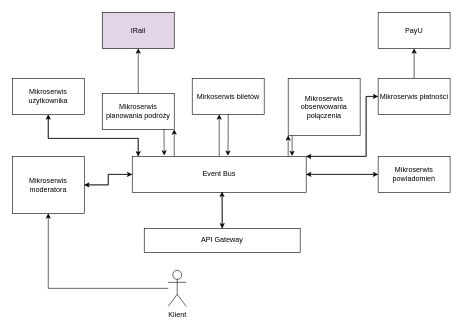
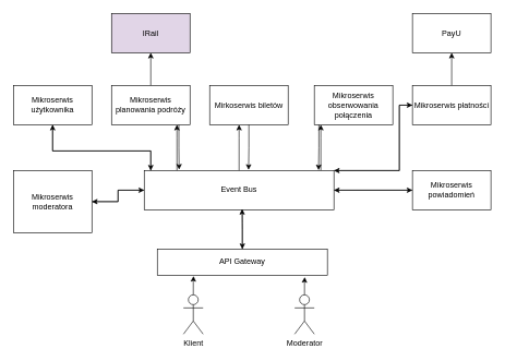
- <mxCell id="16" value="Mikroserwis obserwowania połączenia" style="rounded=0;whiteSpace=wrap;html=1;" vertex="1" parent="1"><mxGeometry x="480" y="130" width="120" height="95" as="geometry" /></mxCell>
+ <mxCell id="16" value="Mikroserwis obserwowania połączenia" style="rounded=0;whiteSpace=wrap;html=1;" vertex="1" parent="1"><mxGeometry x="480" y="130" width="120" height="60" as="geometry" /></mxCell>
- <mxCell id="14" value="Mikroserwis planowania podróży" style="rounded=0;whiteSpace=wrap;html=1;" vertex="1" parent="1"><mxGeometry x="170" y="155" width="120" height="60" as="geometry" /></mxCell>
+ <mxCell id="14" value="Mikroserwis planowania podróży" style="rounded=0;whiteSpace=wrap;html=1;" vertex="1" parent="1"><mxGeometry x="170" y="130" width="120" height="60" as="geometry" /></mxCell>
+ <mxCell id="33" style="edgeStyle=orthogonalEdgeStyle;rounded=0;orthogonalLoop=1;jettySize=auto;html=1;entryX=0.867;entryY=1.072;entryDx=0;entryDy=0;entryPerimeter=0;" edge="1" parent="1" source="32" target="29"><mxGeometry relative="1" as="geometry" /></mxCell>
- <mxCell id="34" style="edgeStyle=orthogonalEdgeStyle;rounded=0;orthogonalLoop=1;jettySize=auto;html=1;" edge="1" parent="1" source="31" target="23"><mxGeometry relative="1" as="geometry" /></mxCell>
+ <mxCell id="34" style="edgeStyle=orthogonalEdgeStyle;rounded=0;orthogonalLoop=1;jettySize=auto;html=1;entryX=0.213;entryY=1.031;entryDx=0;entryDy=0;entryPerimeter=0;" edge="1" parent="1" source="31" target="29"><mxGeometry relative="1" as="geometry" /></mxCell>
+ <mxCell id="32" value="Moderator" style="shape=umlActor;verticalLabelPosition=bottom;verticalAlign=top;html=1;outlineConnect=0;" vertex="1" parent="1"><mxGeometry x="450" y="450" width="30" height="60" as="geometry" /></mxCell>
